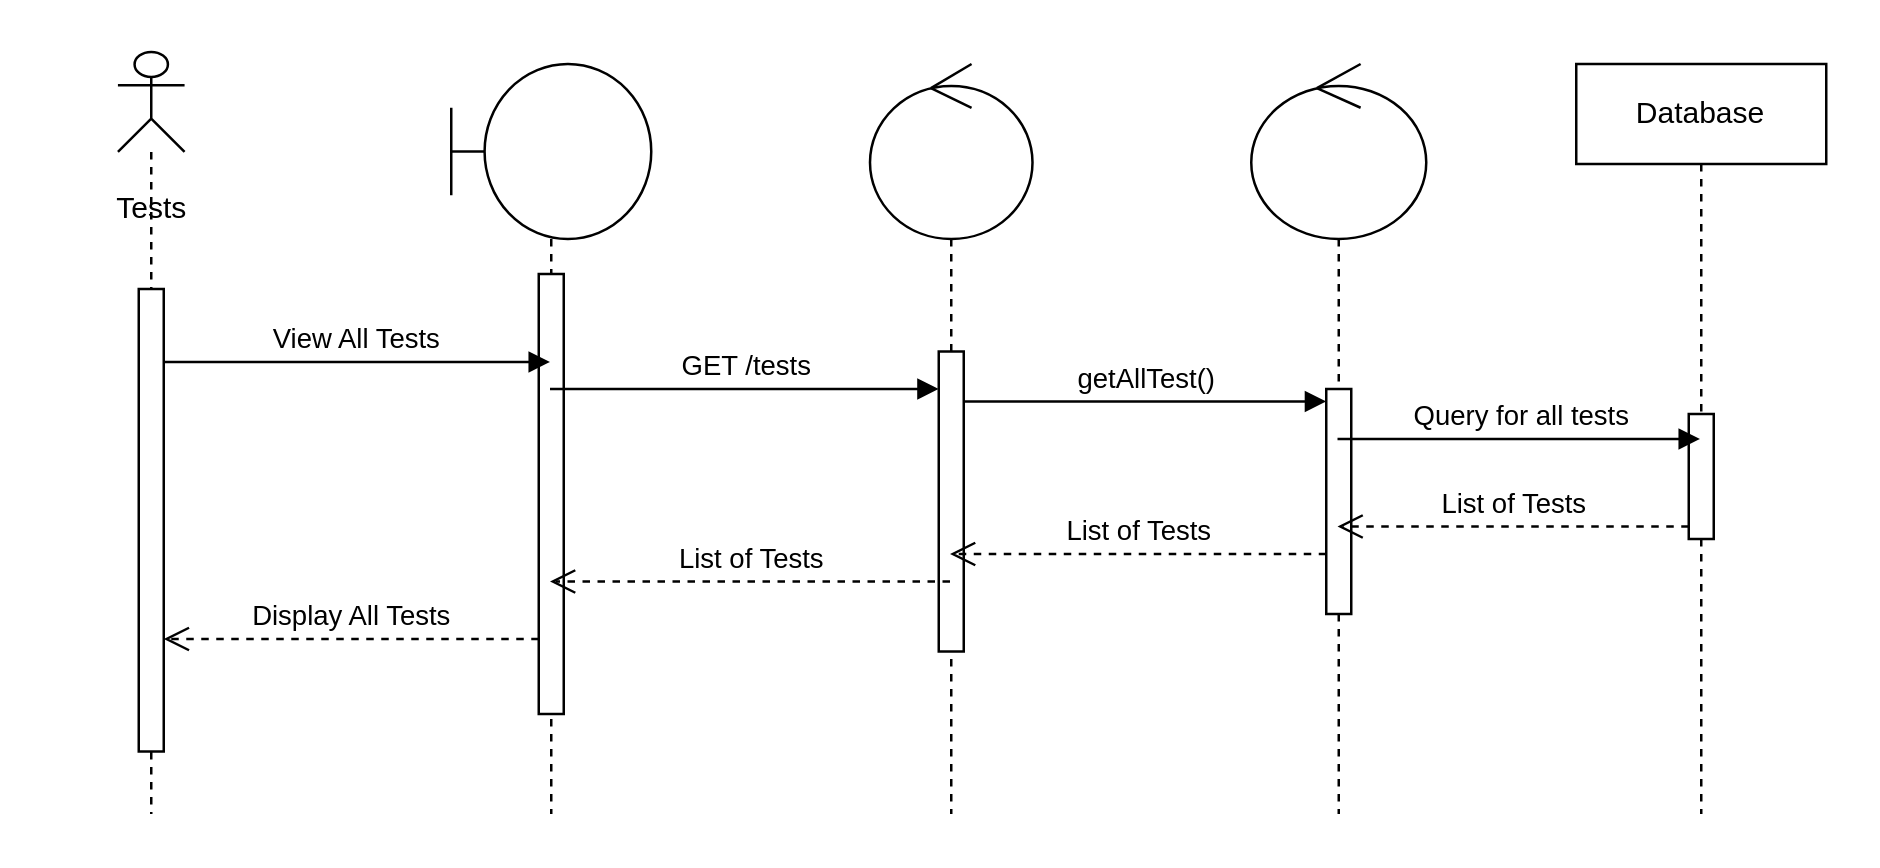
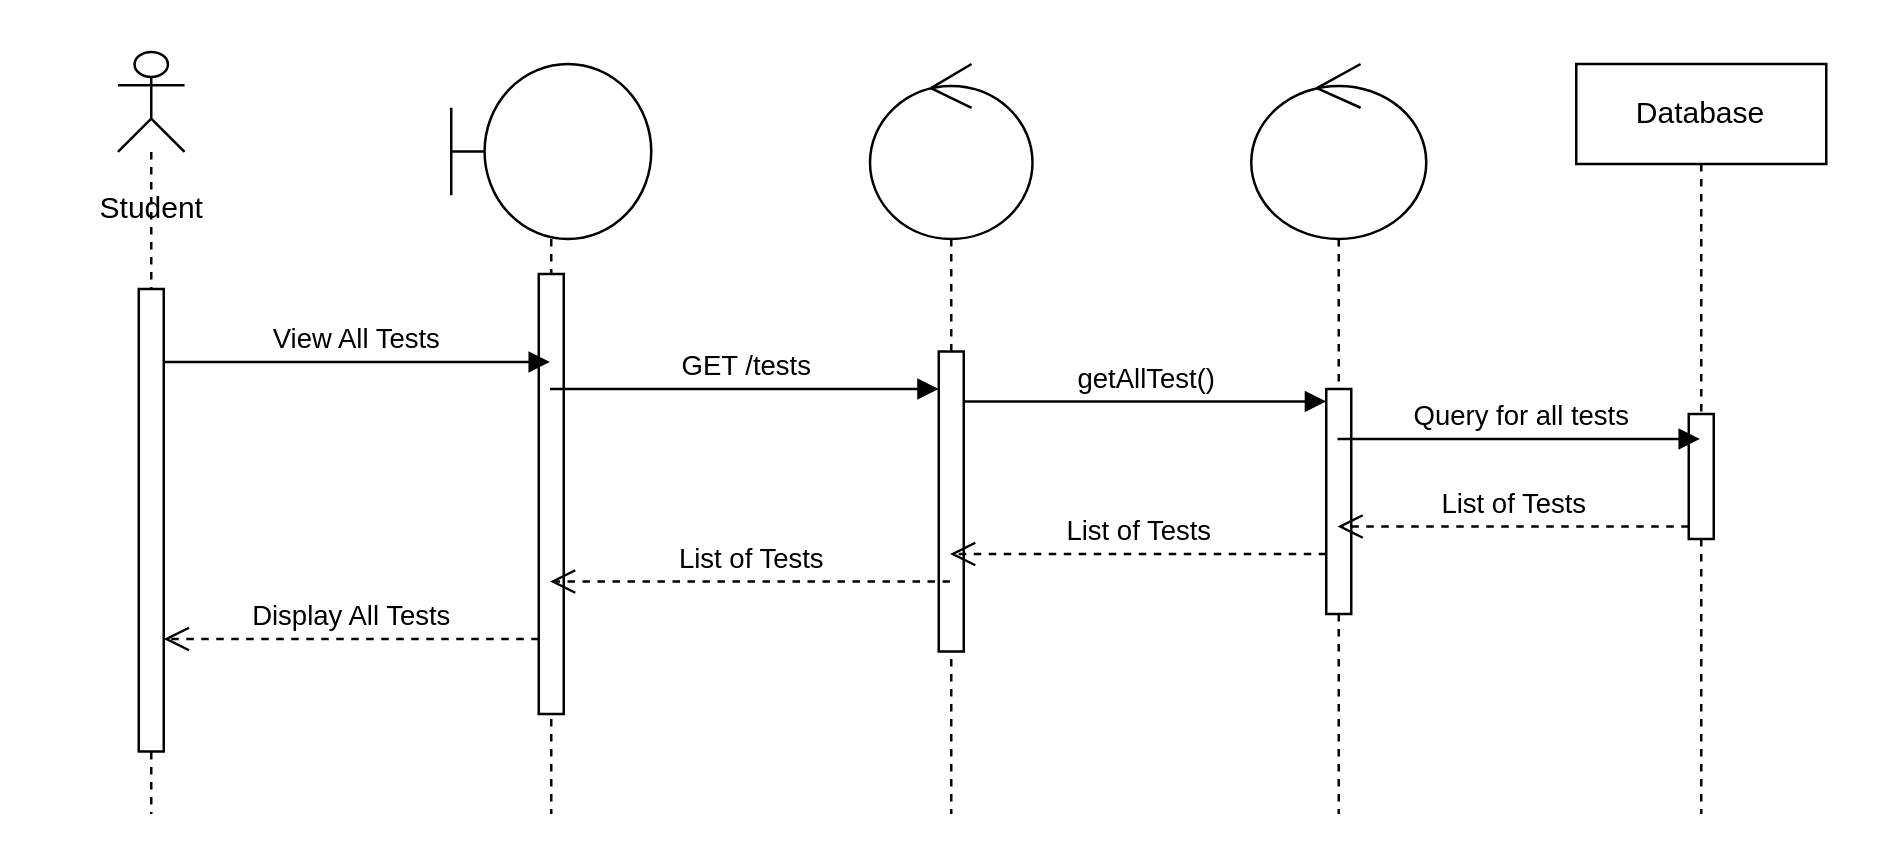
- <mxCell id="4" value="Tests" style="text;html=1;align=center;verticalAlign=middle;resizable=0;points=[];autosize=1;strokeColor=none;fillColor=none;" vertex="1" parent="2"><mxGeometry x="10" y="38.061" width="60" height="30" as="geometry" /></mxCell>
+ <mxCell id="4" value="Student" style="text;html=1;align=center;verticalAlign=middle;resizable=0;points=[];autosize=1;strokeColor=none;fillColor=none;" vertex="1" parent="2"><mxGeometry x="10" y="38.061" width="60" height="30" as="geometry" /></mxCell>
